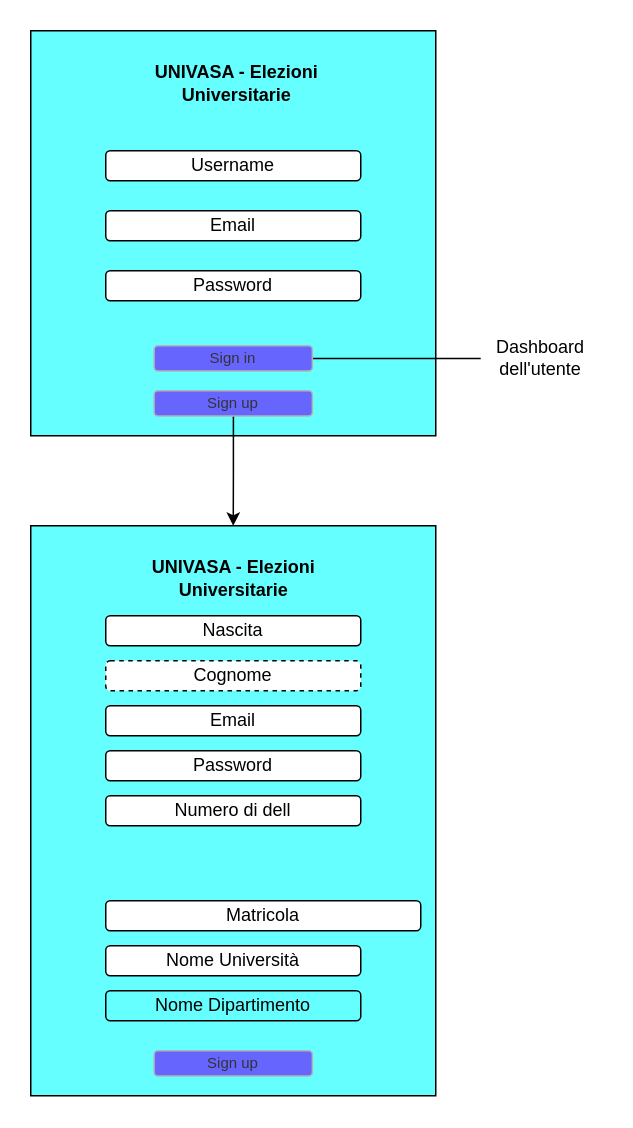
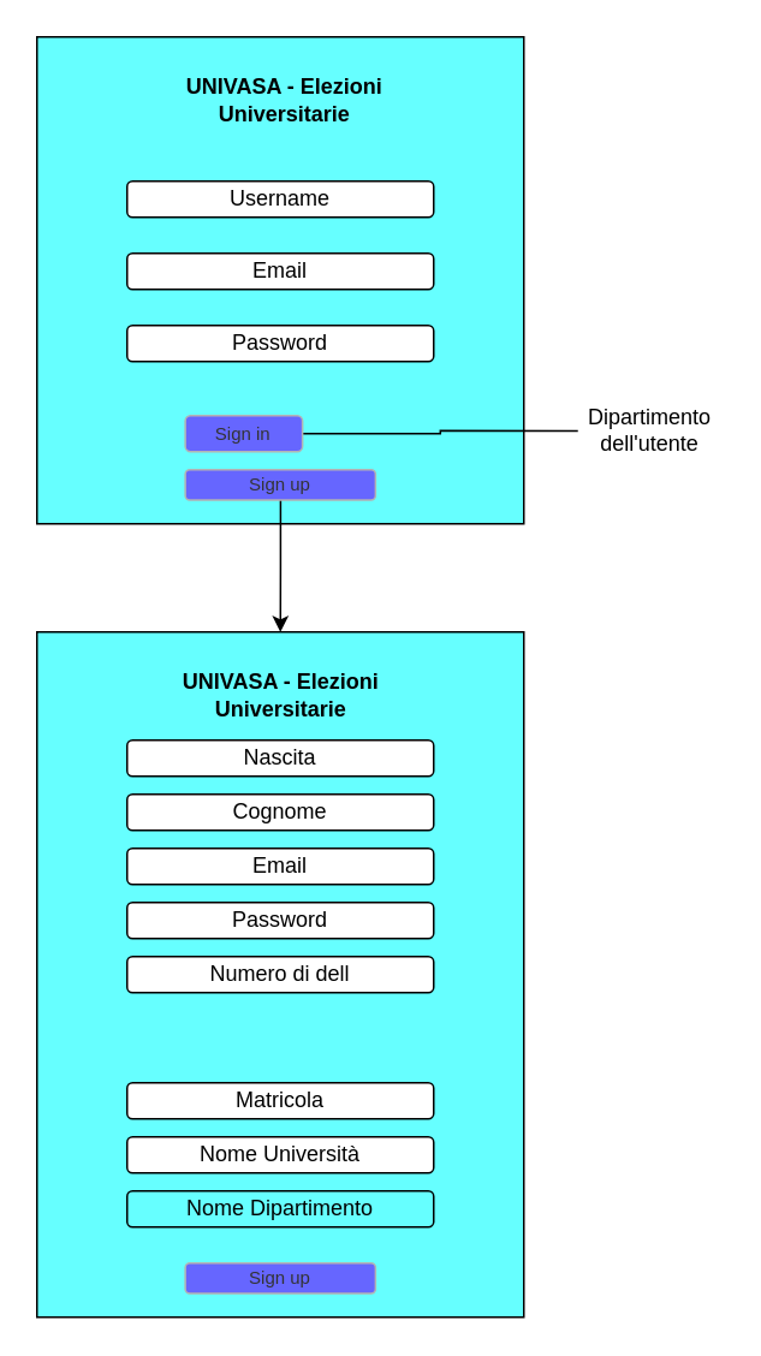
- <mxCell id="9" value="Sign in" style="rounded=1;html=1;shadow=0;dashed=0;whiteSpace=wrap;fontSize=10;fillColor=#6666FF;align=center;strokeColor=#B3B3B3;fontColor=#333333;" vertex="1" parent="1"><mxGeometry x="102.25" y="230" width="105.5" height="16.88" as="geometry" /></mxCell>
+ <mxCell id="9" value="Sign in" style="rounded=1;html=1;shadow=0;dashed=0;whiteSpace=wrap;fontSize=10;fillColor=#6666FF;align=center;strokeColor=#B3B3B3;fontColor=#333333;" vertex="1" parent="1"><mxGeometry x="102.25" y="230" width="65" height="20" as="geometry" /></mxCell>
- <mxCell id="13" value="Dashboard dell'utente" style="text;html=1;strokeColor=none;fillColor=none;align=center;verticalAlign=middle;whiteSpace=wrap;rounded=0;" vertex="1" parent="1"><mxGeometry x="320" y="216.88" width="80" height="43.12" as="geometry" /></mxCell>
+ <mxCell id="13" value="Dipartimento dell'utente" style="text;html=1;strokeColor=none;fillColor=none;align=center;verticalAlign=middle;whiteSpace=wrap;rounded=0;" vertex="1" parent="1"><mxGeometry x="320" y="216.88" width="80" height="43.12" as="geometry" /></mxCell>
- <mxCell id="15" value="Cognome" style="rounded=1;whiteSpace=wrap;html=1;dashed=1;" vertex="1" parent="1"><mxGeometry x="70" y="440" width="170" height="20" as="geometry" /></mxCell>
+ <mxCell id="15" value="Cognome" style="rounded=1;whiteSpace=wrap;html=1;" vertex="1" parent="1"><mxGeometry x="70" y="440" width="170" height="20" as="geometry" /></mxCell>
- <mxCell id="19" value="Matricola" style="rounded=1;whiteSpace=wrap;html=1;" vertex="1" parent="1"><mxGeometry x="70" y="600" width="210" height="20" as="geometry" /></mxCell>
+ <mxCell id="19" value="Matricola" style="rounded=1;whiteSpace=wrap;html=1;" vertex="1" parent="1"><mxGeometry x="70" y="600" width="170" height="20" as="geometry" /></mxCell>
